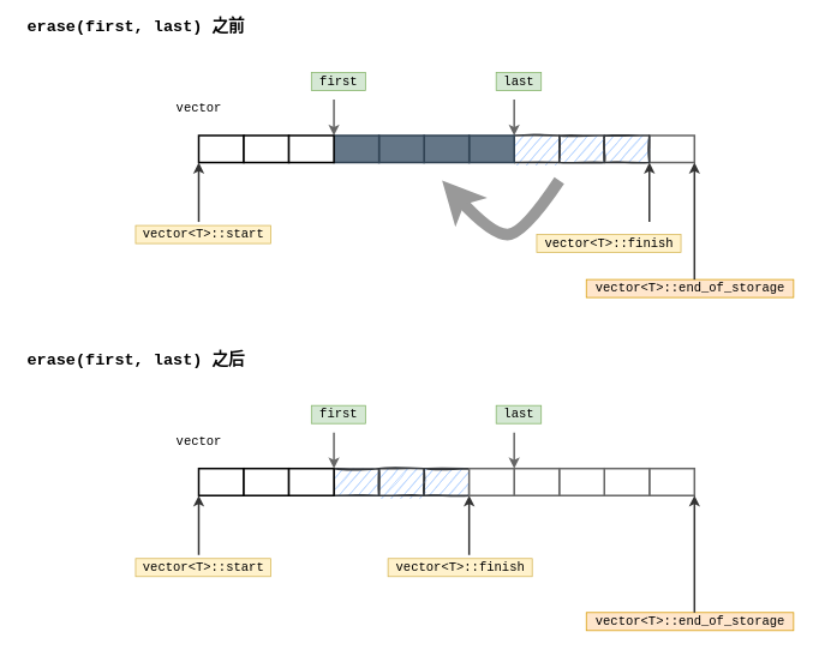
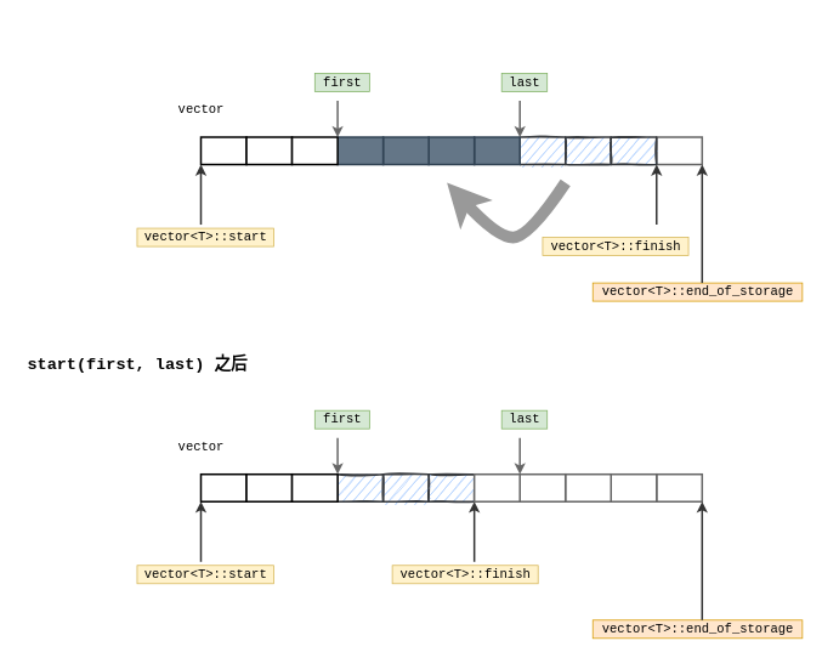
- <mxCell id="25" value="&lt;font style=&quot;font-size: 18px&quot; face=&quot;Courier New&quot;&gt;&lt;b&gt;erase(first, last) 之前&lt;/b&gt;&lt;/font&gt;" style="text;html=1;align=center;verticalAlign=middle;resizable=0;points=[];autosize=1;strokeColor=none;" vertex="1" parent="1"><mxGeometry x="20" y="20" width="260" height="20" as="geometry" /></mxCell>
- <mxCell id="44" value="&lt;font style=&quot;font-size: 18px&quot; face=&quot;Courier New&quot;&gt;&lt;b&gt;erase(first, last) 之后&lt;/b&gt;&lt;/font&gt;" style="text;html=1;align=center;verticalAlign=middle;resizable=0;points=[];autosize=1;strokeColor=none;" vertex="1" parent="1"><mxGeometry x="20" y="390" width="260" height="20" as="geometry" /></mxCell>
+ <mxCell id="44" value="&lt;font style=&quot;font-size: 18px&quot; face=&quot;Courier New&quot;&gt;&lt;b&gt;start(first, last) 之后&lt;/b&gt;&lt;/font&gt;" style="text;html=1;align=center;verticalAlign=middle;resizable=0;points=[];autosize=1;strokeColor=none;" vertex="1" parent="1"><mxGeometry x="20" y="390" width="260" height="20" as="geometry" /></mxCell>
